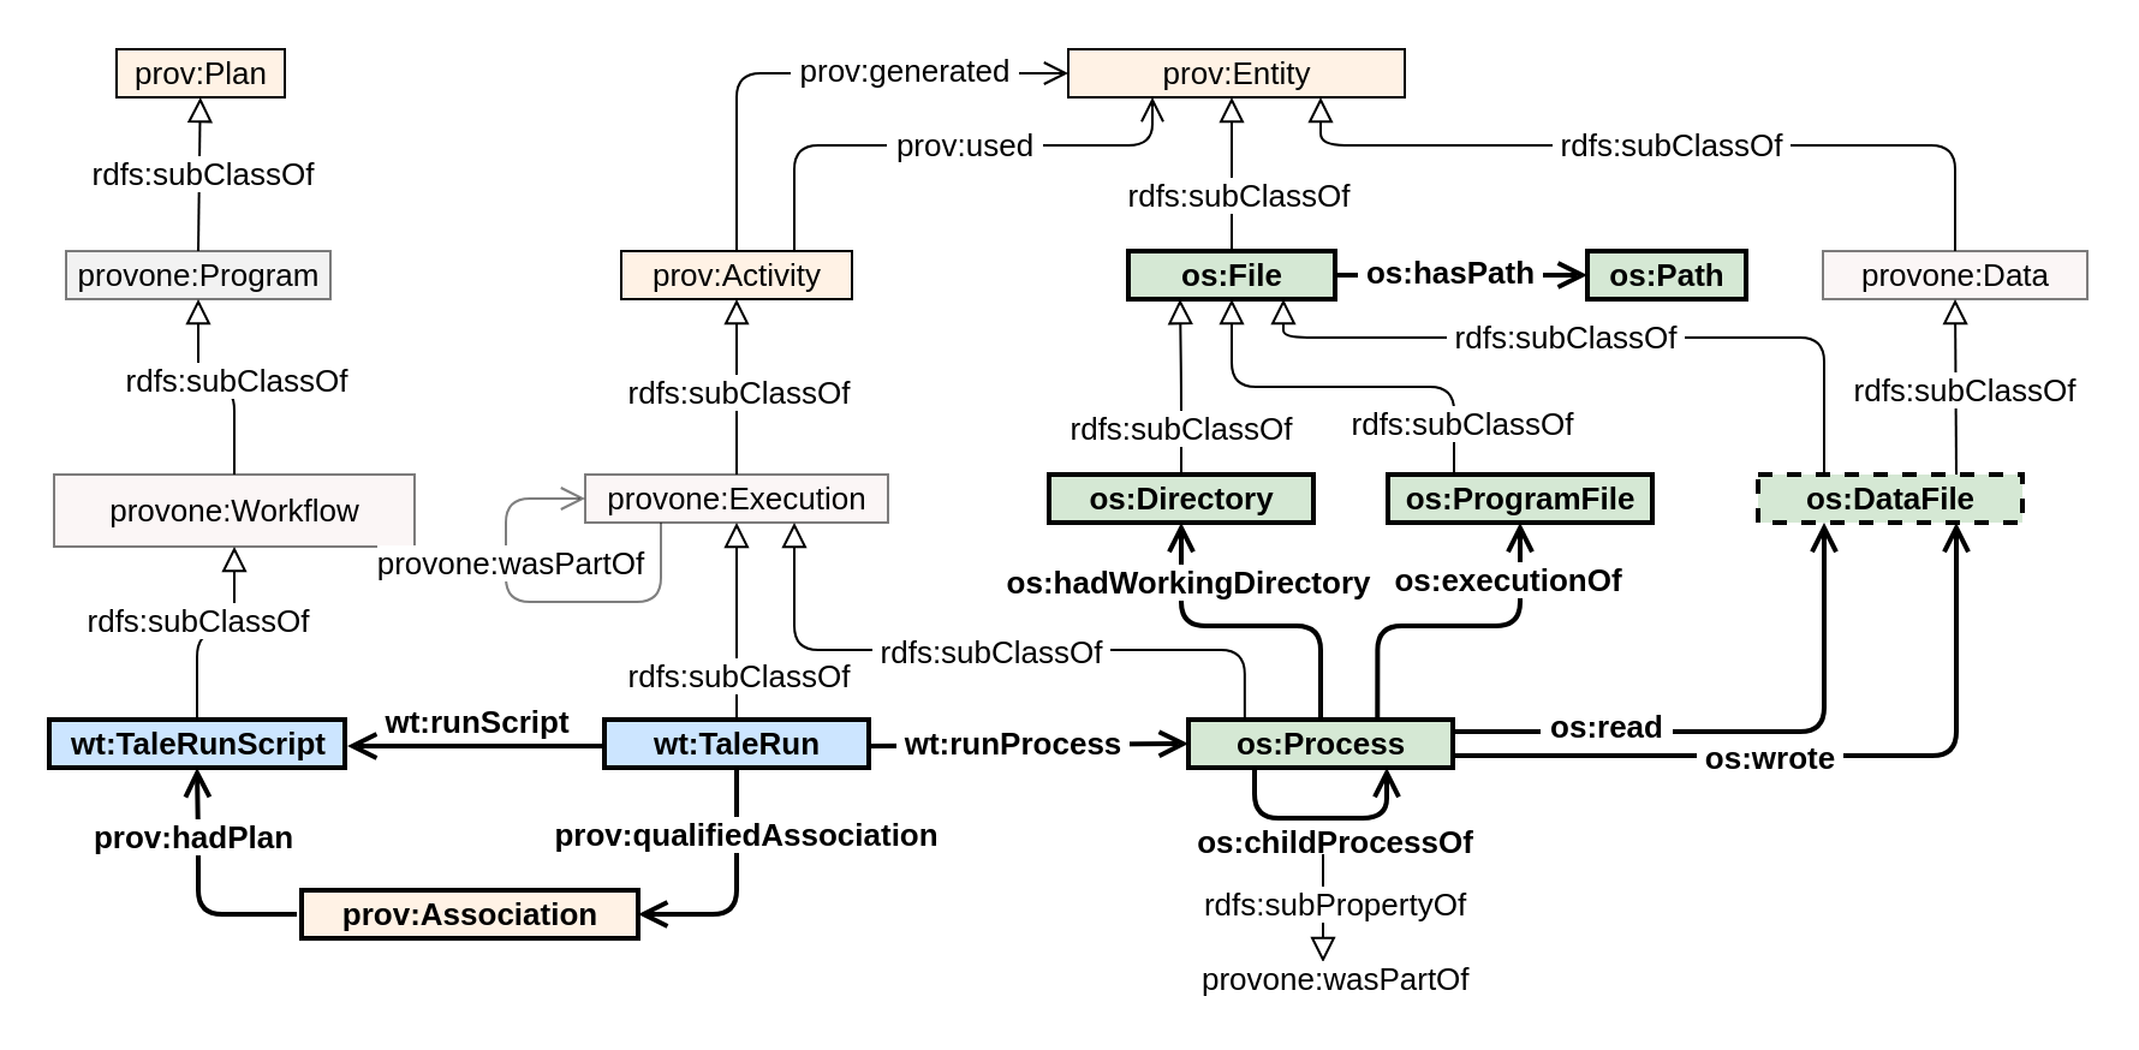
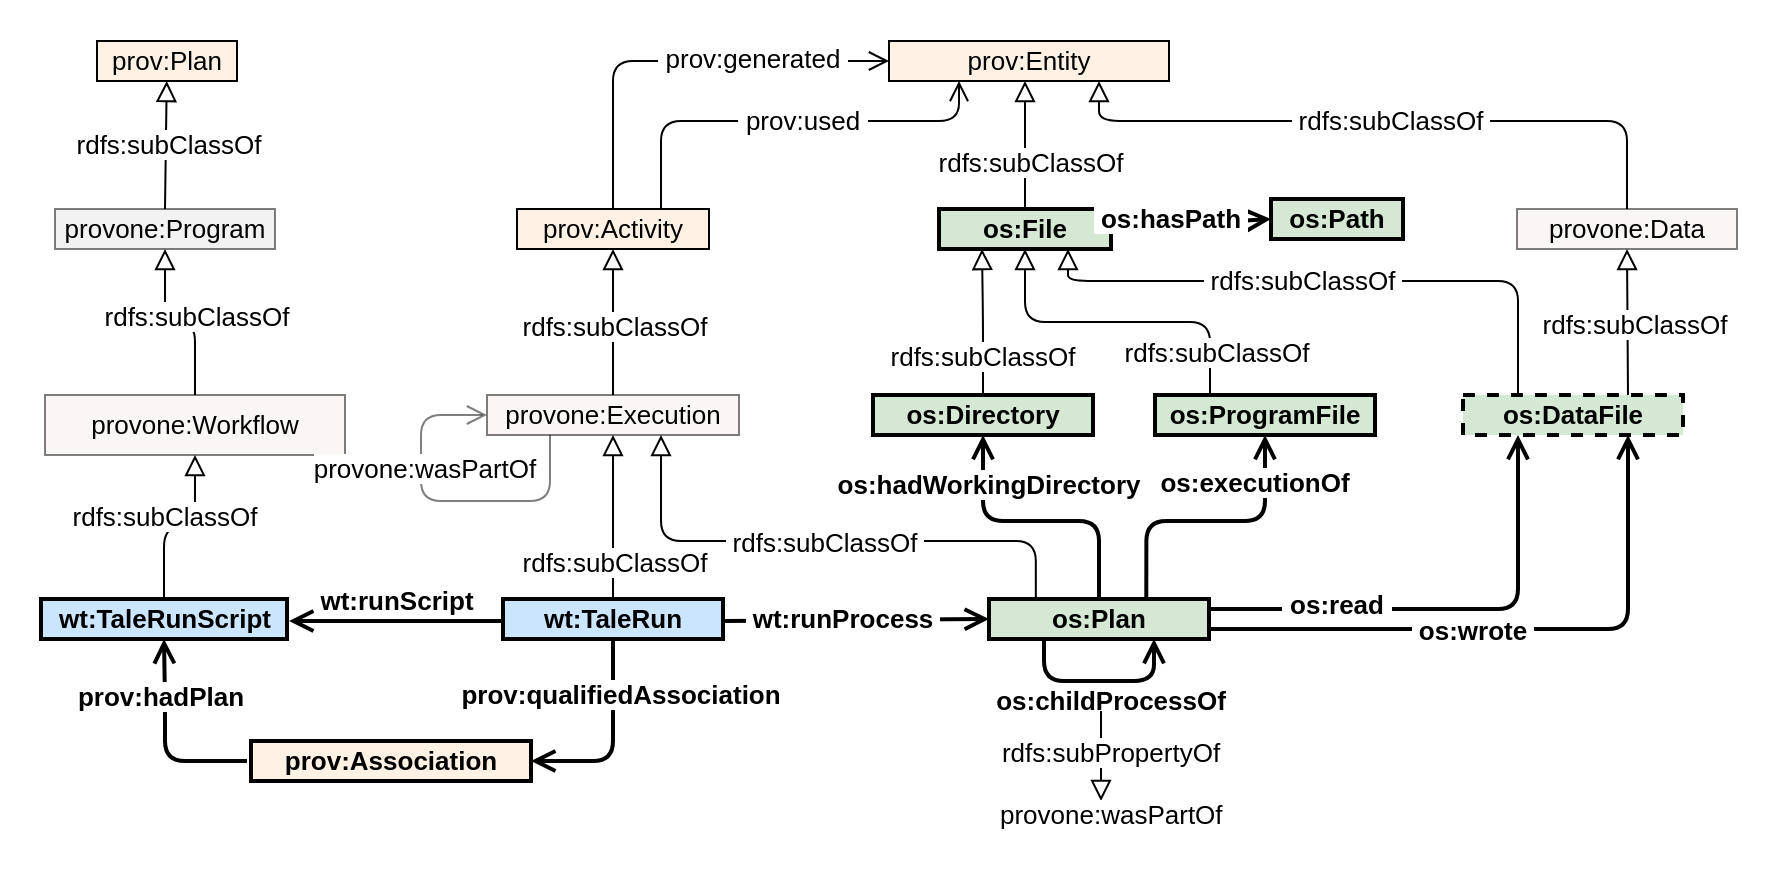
- <mxCell id="63" value="&lt;b style=&quot;font-size: 13px;&quot;&gt;&lt;font style=&quot;font-size: 13px;&quot;&gt;os:Path&lt;/font&gt;&lt;/b&gt;" style="html=1;fillColor=#d5e8d4;strokeColor=#000000;strokeWidth=2;fontSize=13;fontStyle=0" parent="1" vertex="1"><mxGeometry x="660" y="104" width="66" height="20" as="geometry" /></mxCell>
+ <mxCell id="63" value="&lt;b style=&quot;font-size: 13px;&quot;&gt;&lt;font style=&quot;font-size: 13px;&quot;&gt;os:Path&lt;/font&gt;&lt;/b&gt;" style="html=1;fillColor=#d5e8d4;strokeColor=#000000;strokeWidth=2;fontSize=13;fontStyle=0" parent="1" vertex="1"><mxGeometry x="635" y="99" width="66" height="20" as="geometry" /></mxCell>
- <mxCell id="9" value="&lt;b style=&quot;font-size: 13px;&quot;&gt;&lt;font style=&quot;font-size: 13px;&quot;&gt;os:Process&lt;/font&gt;&lt;/b&gt;" style="html=1;fillColor=#d5e8d4;strokeColor=#000000;strokeWidth=2;fontSize=13;fontStyle=0" parent="1" vertex="1"><mxGeometry x="494" y="299" width="110" height="20" as="geometry" /></mxCell>
+ <mxCell id="9" value="&lt;b style=&quot;font-size: 13px;&quot;&gt;&lt;font style=&quot;font-size: 13px;&quot;&gt;os:Plan&lt;/font&gt;&lt;/b&gt;" style="html=1;fillColor=#d5e8d4;strokeColor=#000000;strokeWidth=2;fontSize=13;fontStyle=0" parent="1" vertex="1"><mxGeometry x="494" y="299" width="110" height="20" as="geometry" /></mxCell>
